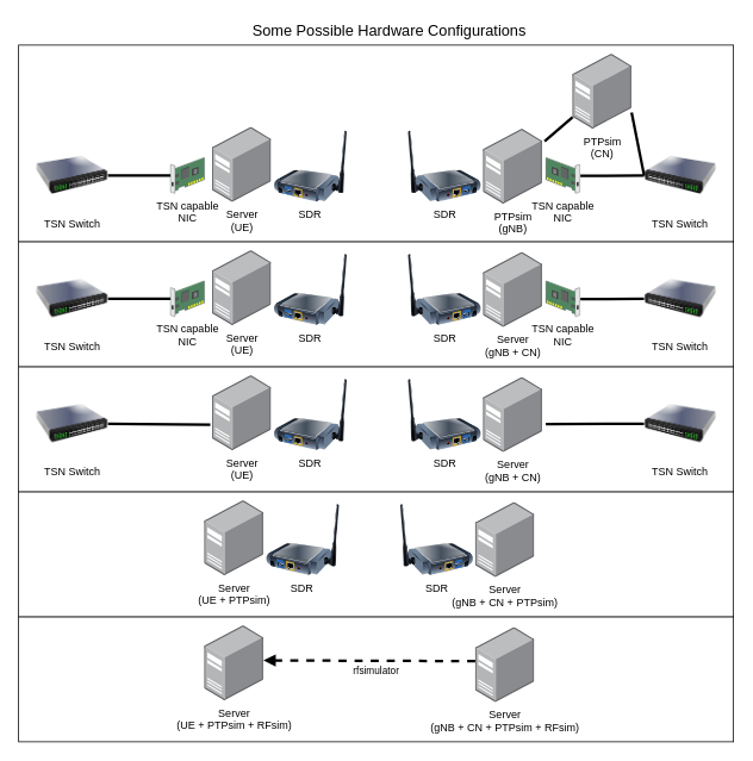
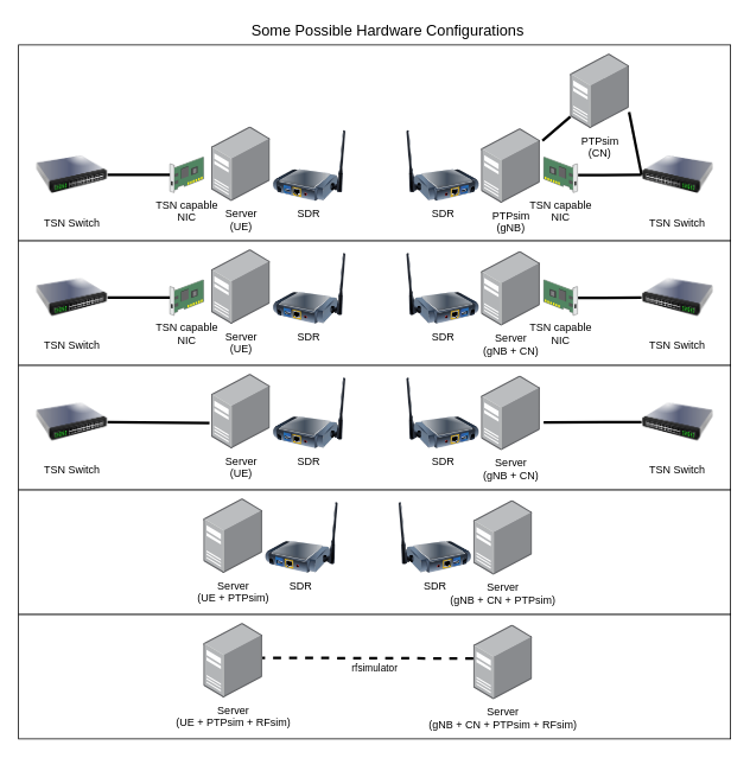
- <mxCell id="47" value="" style="endArrow=block;html=1;rounded=0;exitX=-0.004;exitY=0.449;exitDx=0;exitDy=0;entryX=0.995;entryY=0.463;entryDx=0;entryDy=0;entryPerimeter=0;strokeWidth=3;exitPerimeter=0;dashed=1;" edge="1" parent="1" source="46" target="45"><mxGeometry width="50" height="50" relative="1" as="geometry"><mxPoint x="730" y="484" as="sourcePoint" /><mxPoint x="620" y="484" as="targetPoint" /></mxGeometry></mxCell>
+ <mxCell id="47" value="" style="endArrow=none;html=1;rounded=0;exitX=-0.004;exitY=0.449;exitDx=0;exitDy=0;entryX=0.995;entryY=0.463;entryDx=0;entryDy=0;entryPerimeter=0;strokeWidth=3;exitPerimeter=0;dashed=1;" edge="1" parent="1" source="46" target="45"><mxGeometry width="50" height="50" relative="1" as="geometry"><mxPoint x="730" y="484" as="sourcePoint" /><mxPoint x="620" y="484" as="targetPoint" /></mxGeometry></mxCell>
